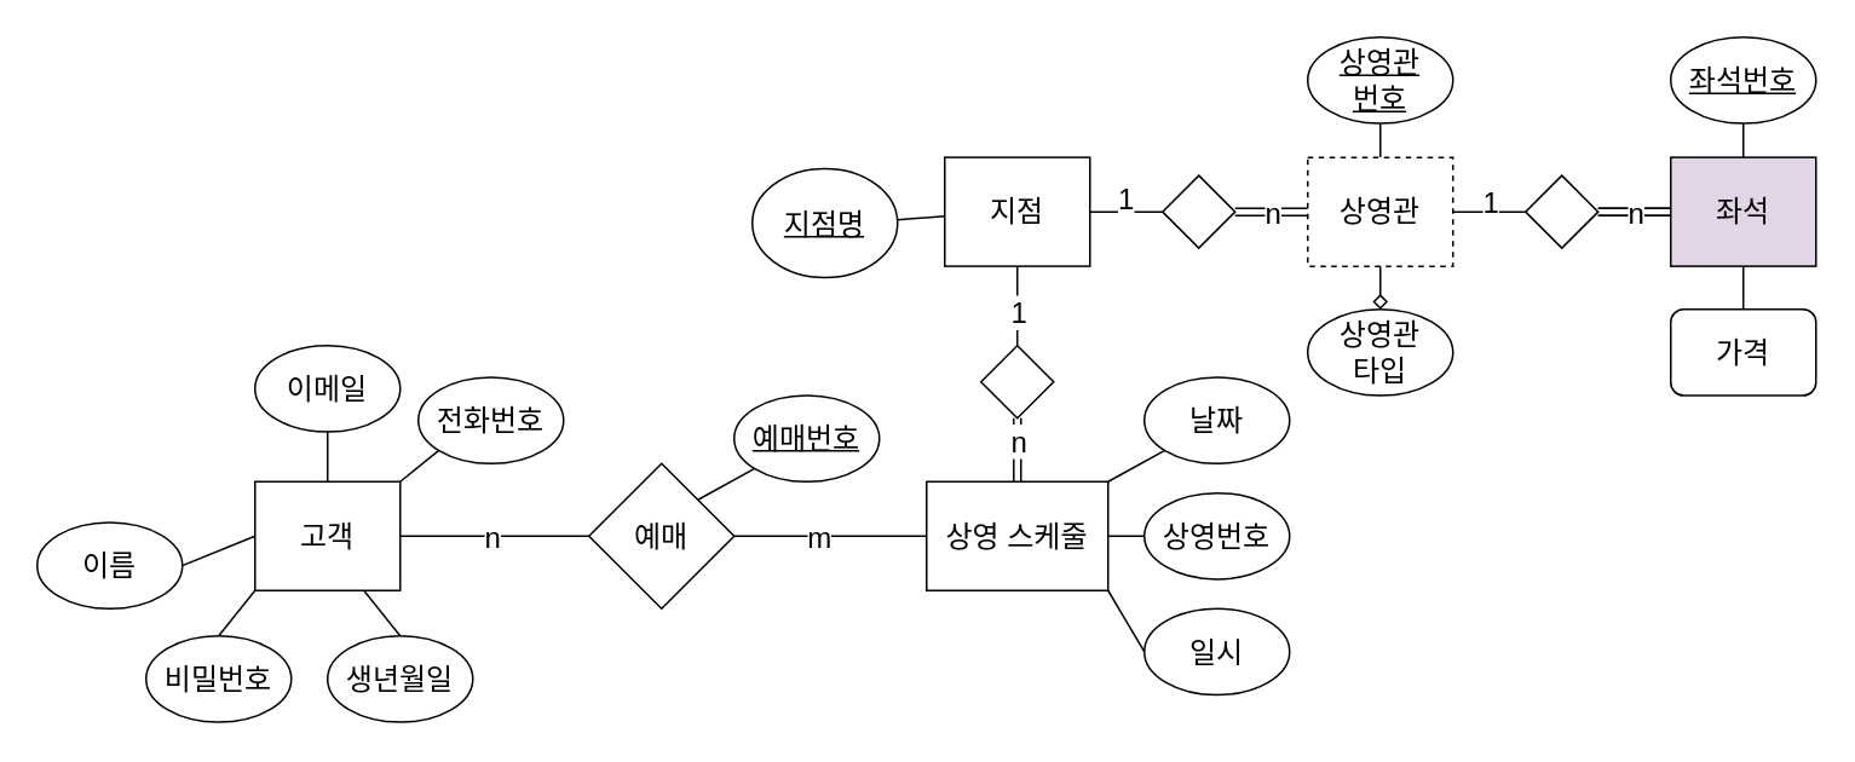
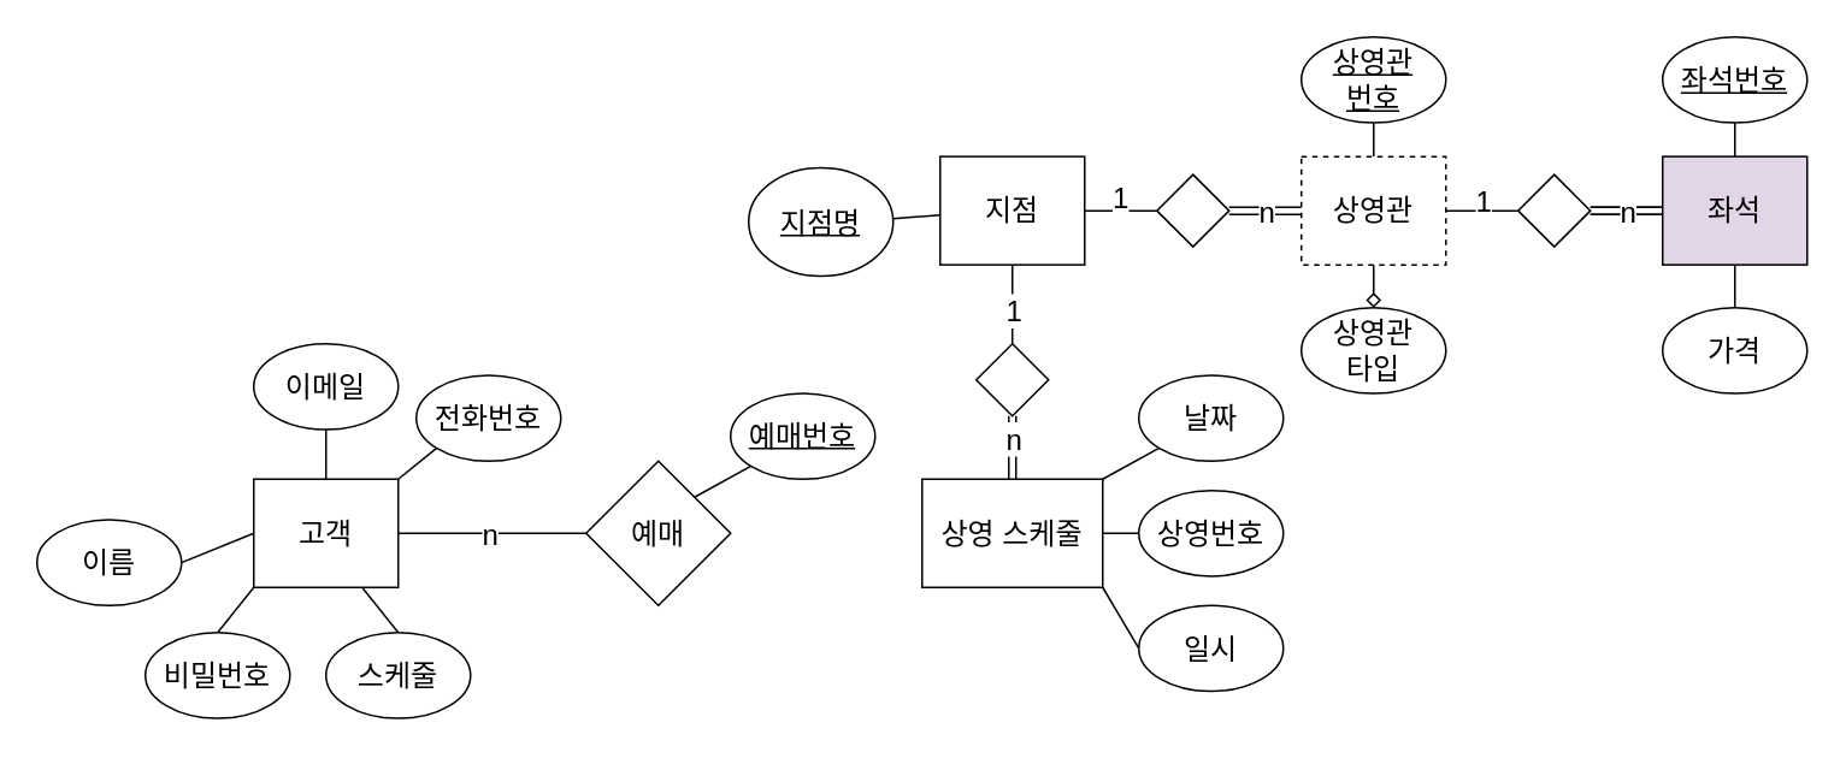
- <mxCell id="55" value="가격" style="whiteSpace=wrap;html=1;fontFamily=Helvetica;fontSize=16;fontColor=default;strokeColor=default;fillColor=default;rounded=1;" vertex="1" parent="1"><mxGeometry x="920" y="170" width="80" height="47.5" as="geometry" /></mxCell>
+ <mxCell id="55" value="가격" style="ellipse;whiteSpace=wrap;html=1;fontFamily=Helvetica;fontSize=16;fontColor=default;strokeColor=default;fillColor=default;" vertex="1" parent="1"><mxGeometry x="920" y="170" width="80" height="47.5" as="geometry" /></mxCell>
- <mxCell id="6" value="" style="edgeStyle=none;rounded=0;orthogonalLoop=1;jettySize=auto;html=1;fontSize=16;endArrow=none;endFill=0;" edge="1" source="8" target="5" parent="1"><mxGeometry relative="1" as="geometry" /></mxCell>
- <mxCell id="7" value="m" style="edgeLabel;html=1;align=center;verticalAlign=middle;resizable=0;points=[];fontSize=16;fontFamily=Helvetica;fontColor=default;" vertex="1" connectable="0" parent="6"><mxGeometry x="0.207" y="2" relative="1" as="geometry"><mxPoint x="4" y="-2" as="offset" /></mxGeometry></mxCell>
- <mxCell id="24" value="생년월일" style="ellipse;whiteSpace=wrap;html=1;fontFamily=Helvetica;fontSize=16;fontColor=default;strokeColor=default;fillColor=default;" vertex="1" parent="1"><mxGeometry x="180" y="350" width="80" height="47.5" as="geometry" /></mxCell>
+ <mxCell id="24" value="스케줄" style="ellipse;whiteSpace=wrap;html=1;fontFamily=Helvetica;fontSize=16;fontColor=default;strokeColor=default;fillColor=default;" vertex="1" parent="1"><mxGeometry x="180" y="350" width="80" height="47.5" as="geometry" /></mxCell>
